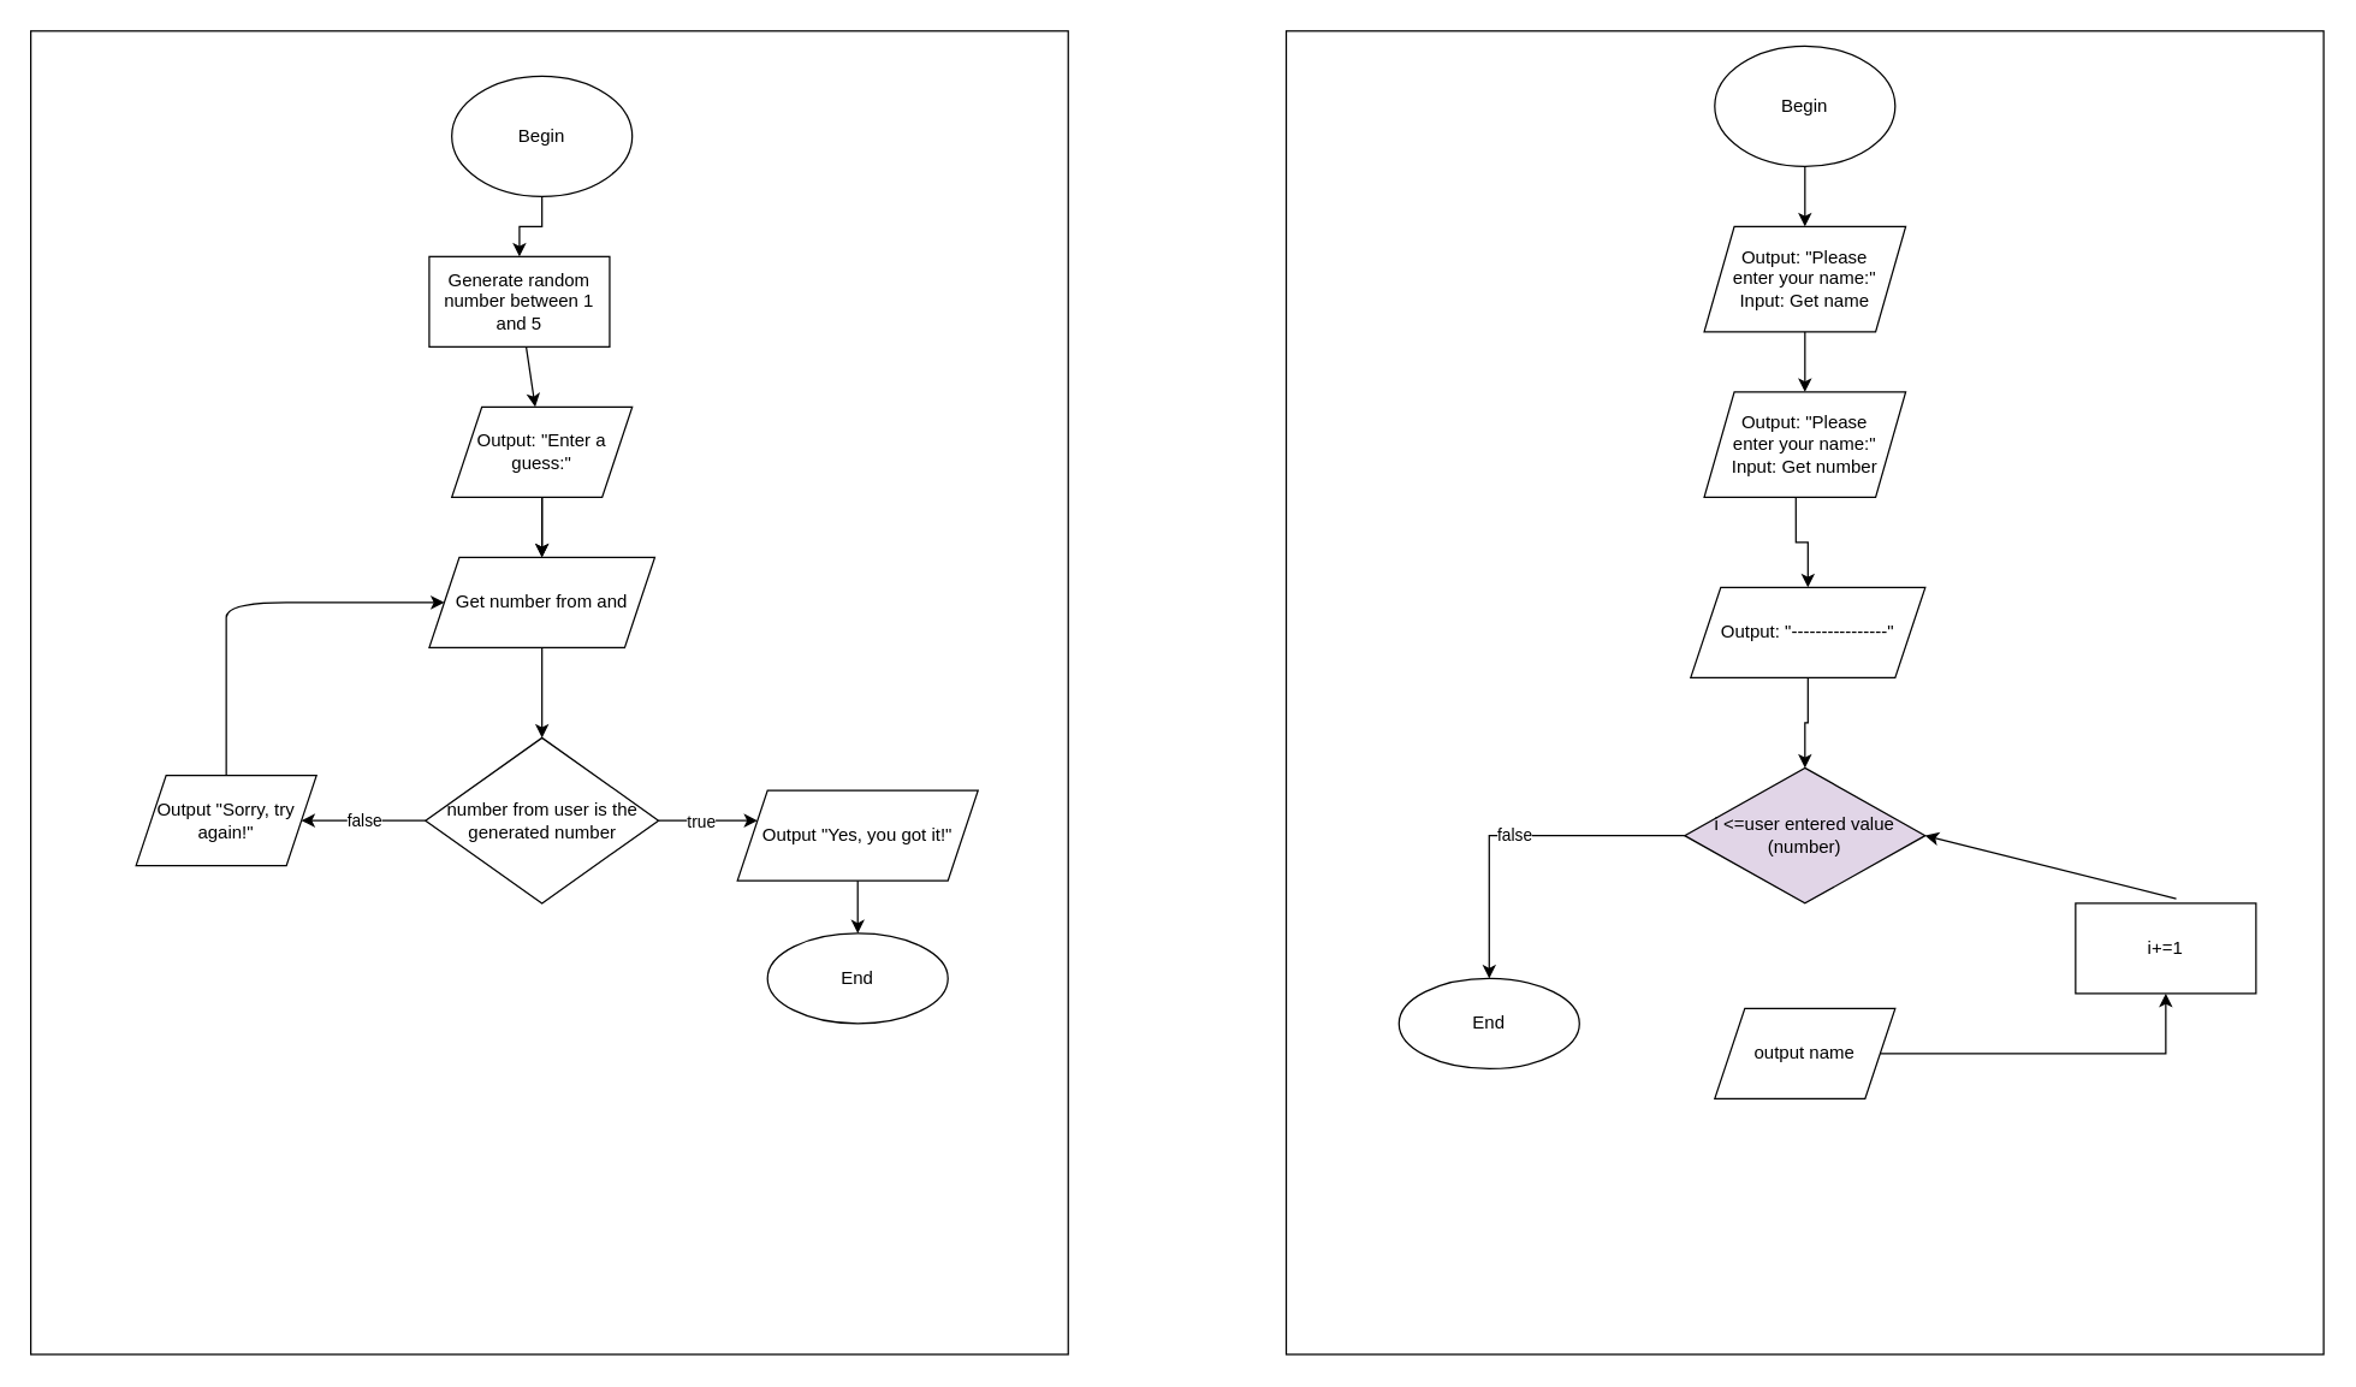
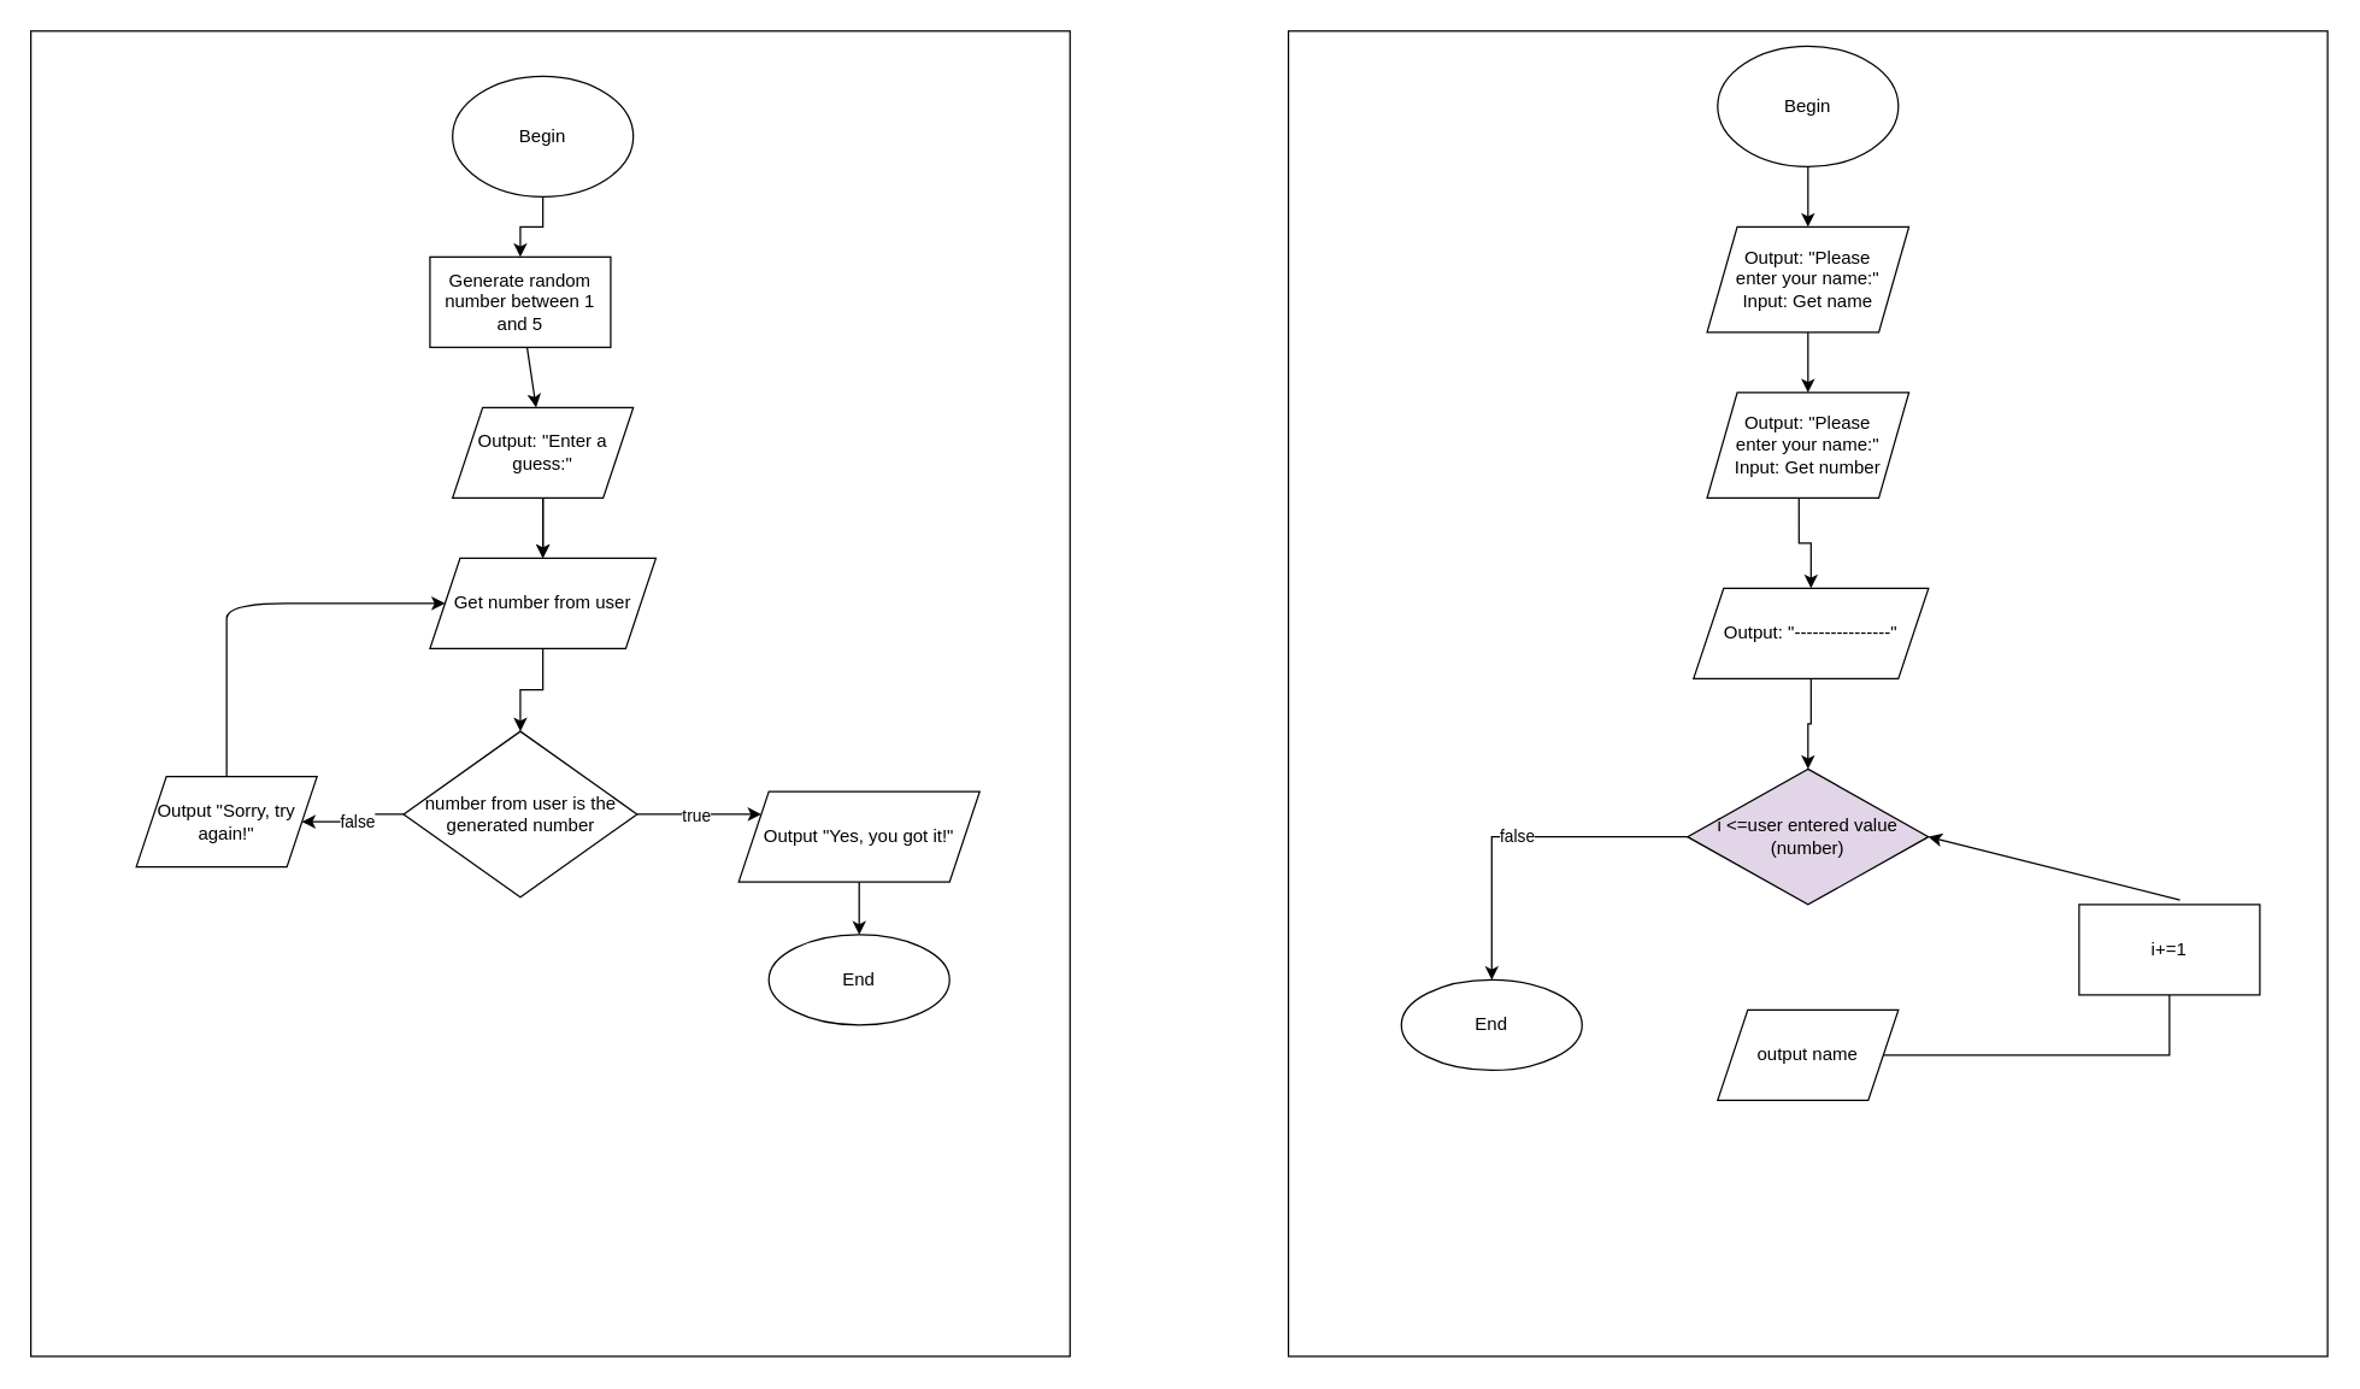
- <mxCell id="19" value="Get number from and" style="shape=parallelogram;perimeter=parallelogramPerimeter;whiteSpace=wrap;html=1;fixedSize=1;" parent="1" vertex="1"><mxGeometry x="285" y="370" width="150" height="60" as="geometry" /></mxCell>
+ <mxCell id="19" value="Get number from user" style="shape=parallelogram;perimeter=parallelogramPerimeter;whiteSpace=wrap;html=1;fixedSize=1;" parent="1" vertex="1"><mxGeometry x="285" y="370" width="150" height="60" as="geometry" /></mxCell>
- <mxCell id="24" value="number from user is the generated number" style="rhombus;whiteSpace=wrap;html=1;" parent="1" vertex="1"><mxGeometry x="282.5" y="490" width="155" height="110" as="geometry" /></mxCell>
+ <mxCell id="24" value="number from user is the generated number" style="rhombus;whiteSpace=wrap;html=1;" parent="1" vertex="1"><mxGeometry x="267.5" y="485" width="155" height="110" as="geometry" /></mxCell>
- <mxCell id="10" value="" style="edgeStyle=orthogonalEdgeStyle;rounded=0;orthogonalLoop=1;jettySize=auto;html=1;" parent="1" source="11" target="12" edge="1"><mxGeometry relative="1" as="geometry" /></mxCell>
+ <mxCell id="10" value="" style="edgeStyle=orthogonalEdgeStyle;rounded=0;orthogonalLoop=1;jettySize=auto;html=1;endArrow=none;" parent="1" source="11" target="12" edge="1"><mxGeometry relative="1" as="geometry" /></mxCell>
